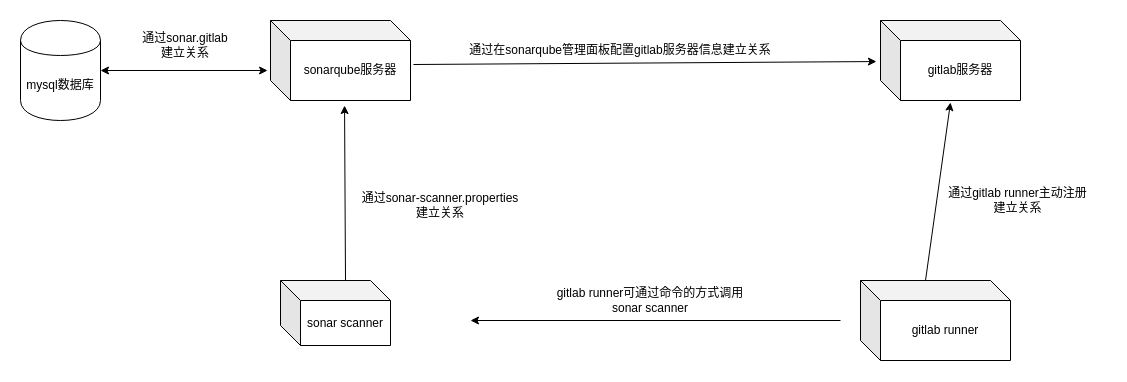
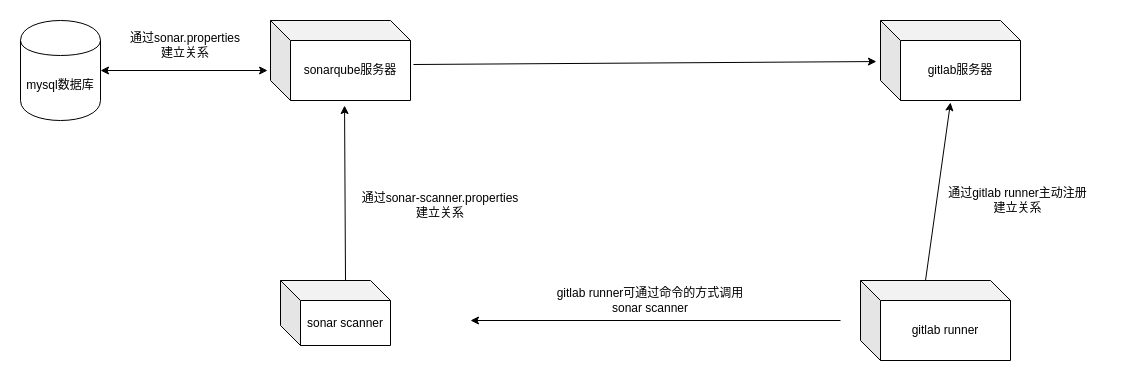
- <mxCell id="14" value="通过sonar.gitlab&lt;br&gt;建立关系&lt;br&gt;" style="text;html=1;strokeColor=none;fillColor=none;align=center;verticalAlign=middle;whiteSpace=wrap;rounded=0;" vertex="1" parent="1"><mxGeometry x="120" y="30" width="130" height="30" as="geometry" /></mxCell>
+ <mxCell id="14" value="通过sonar.properties&lt;br&gt;建立关系&lt;br&gt;" style="text;html=1;strokeColor=none;fillColor=none;align=center;verticalAlign=middle;whiteSpace=wrap;rounded=0;" vertex="1" parent="1"><mxGeometry x="120" y="30" width="130" height="30" as="geometry" /></mxCell>
- <mxCell id="13" value="通过在sonarqube管理面板配置gitlab服务器信息建立关系" style="text;html=1;strokeColor=none;fillColor=none;align=center;verticalAlign=middle;whiteSpace=wrap;rounded=0;" vertex="1" parent="1"><mxGeometry x="460" y="40" width="320" height="20" as="geometry" /></mxCell>
